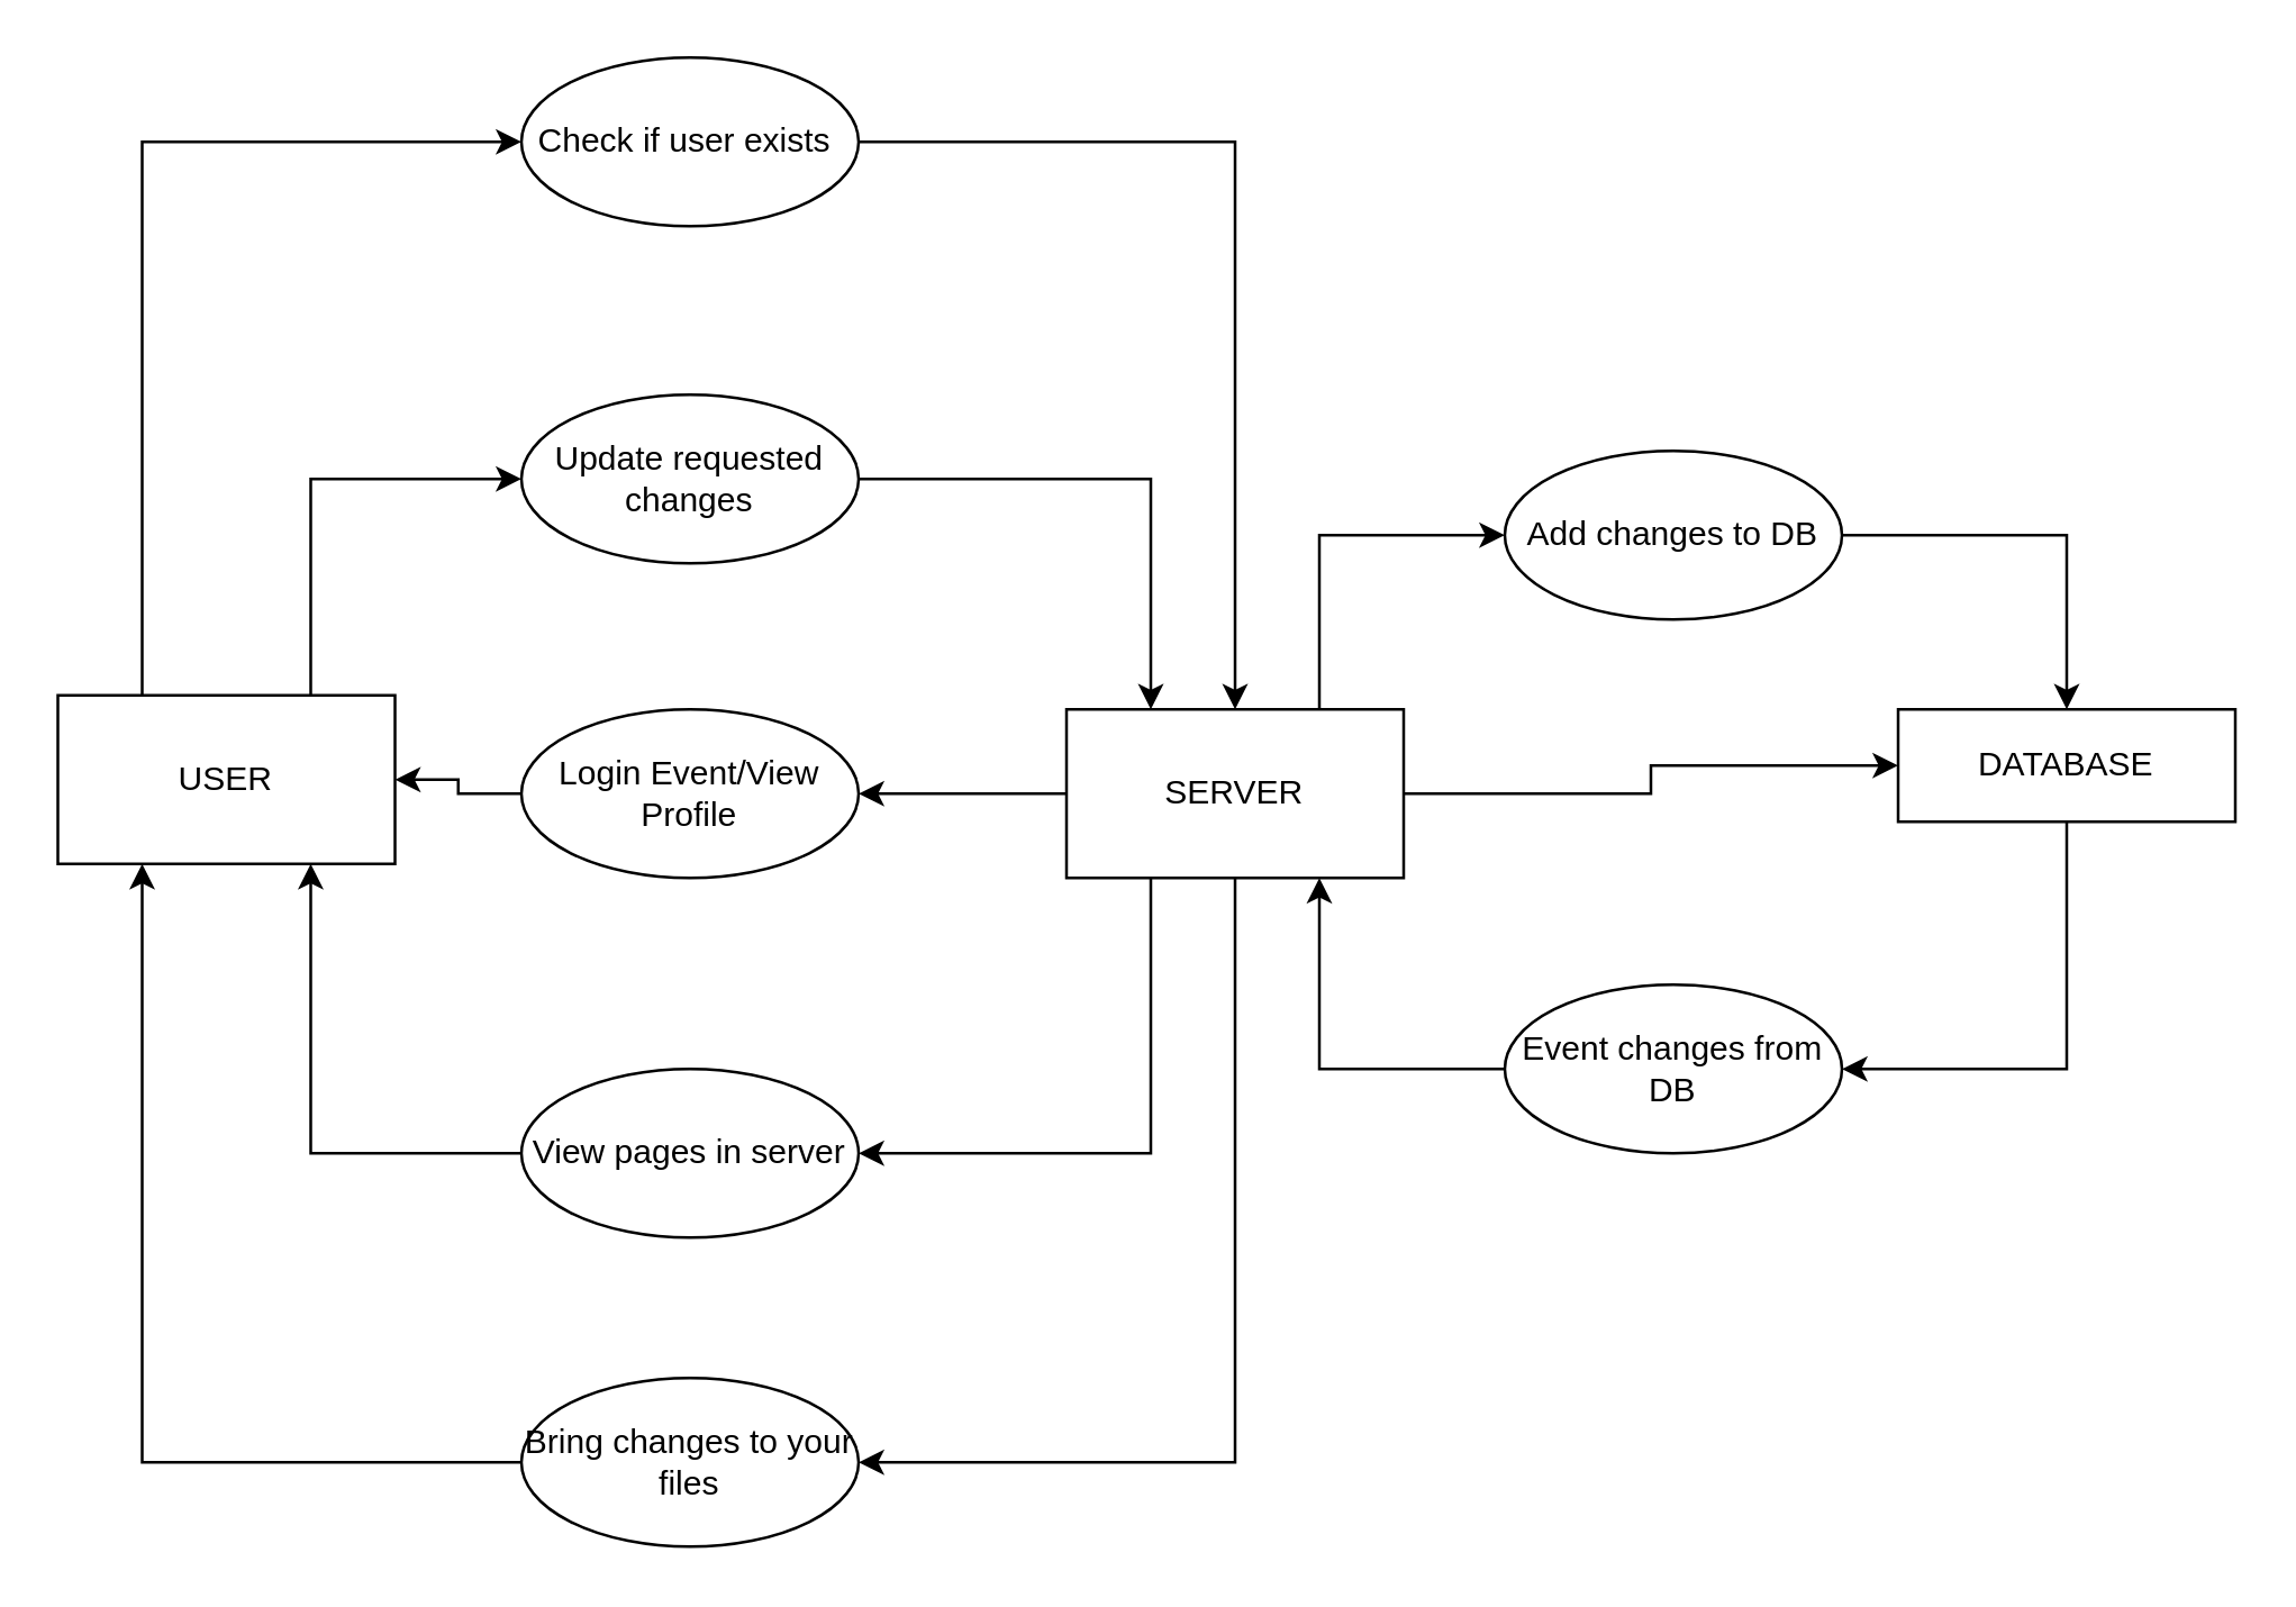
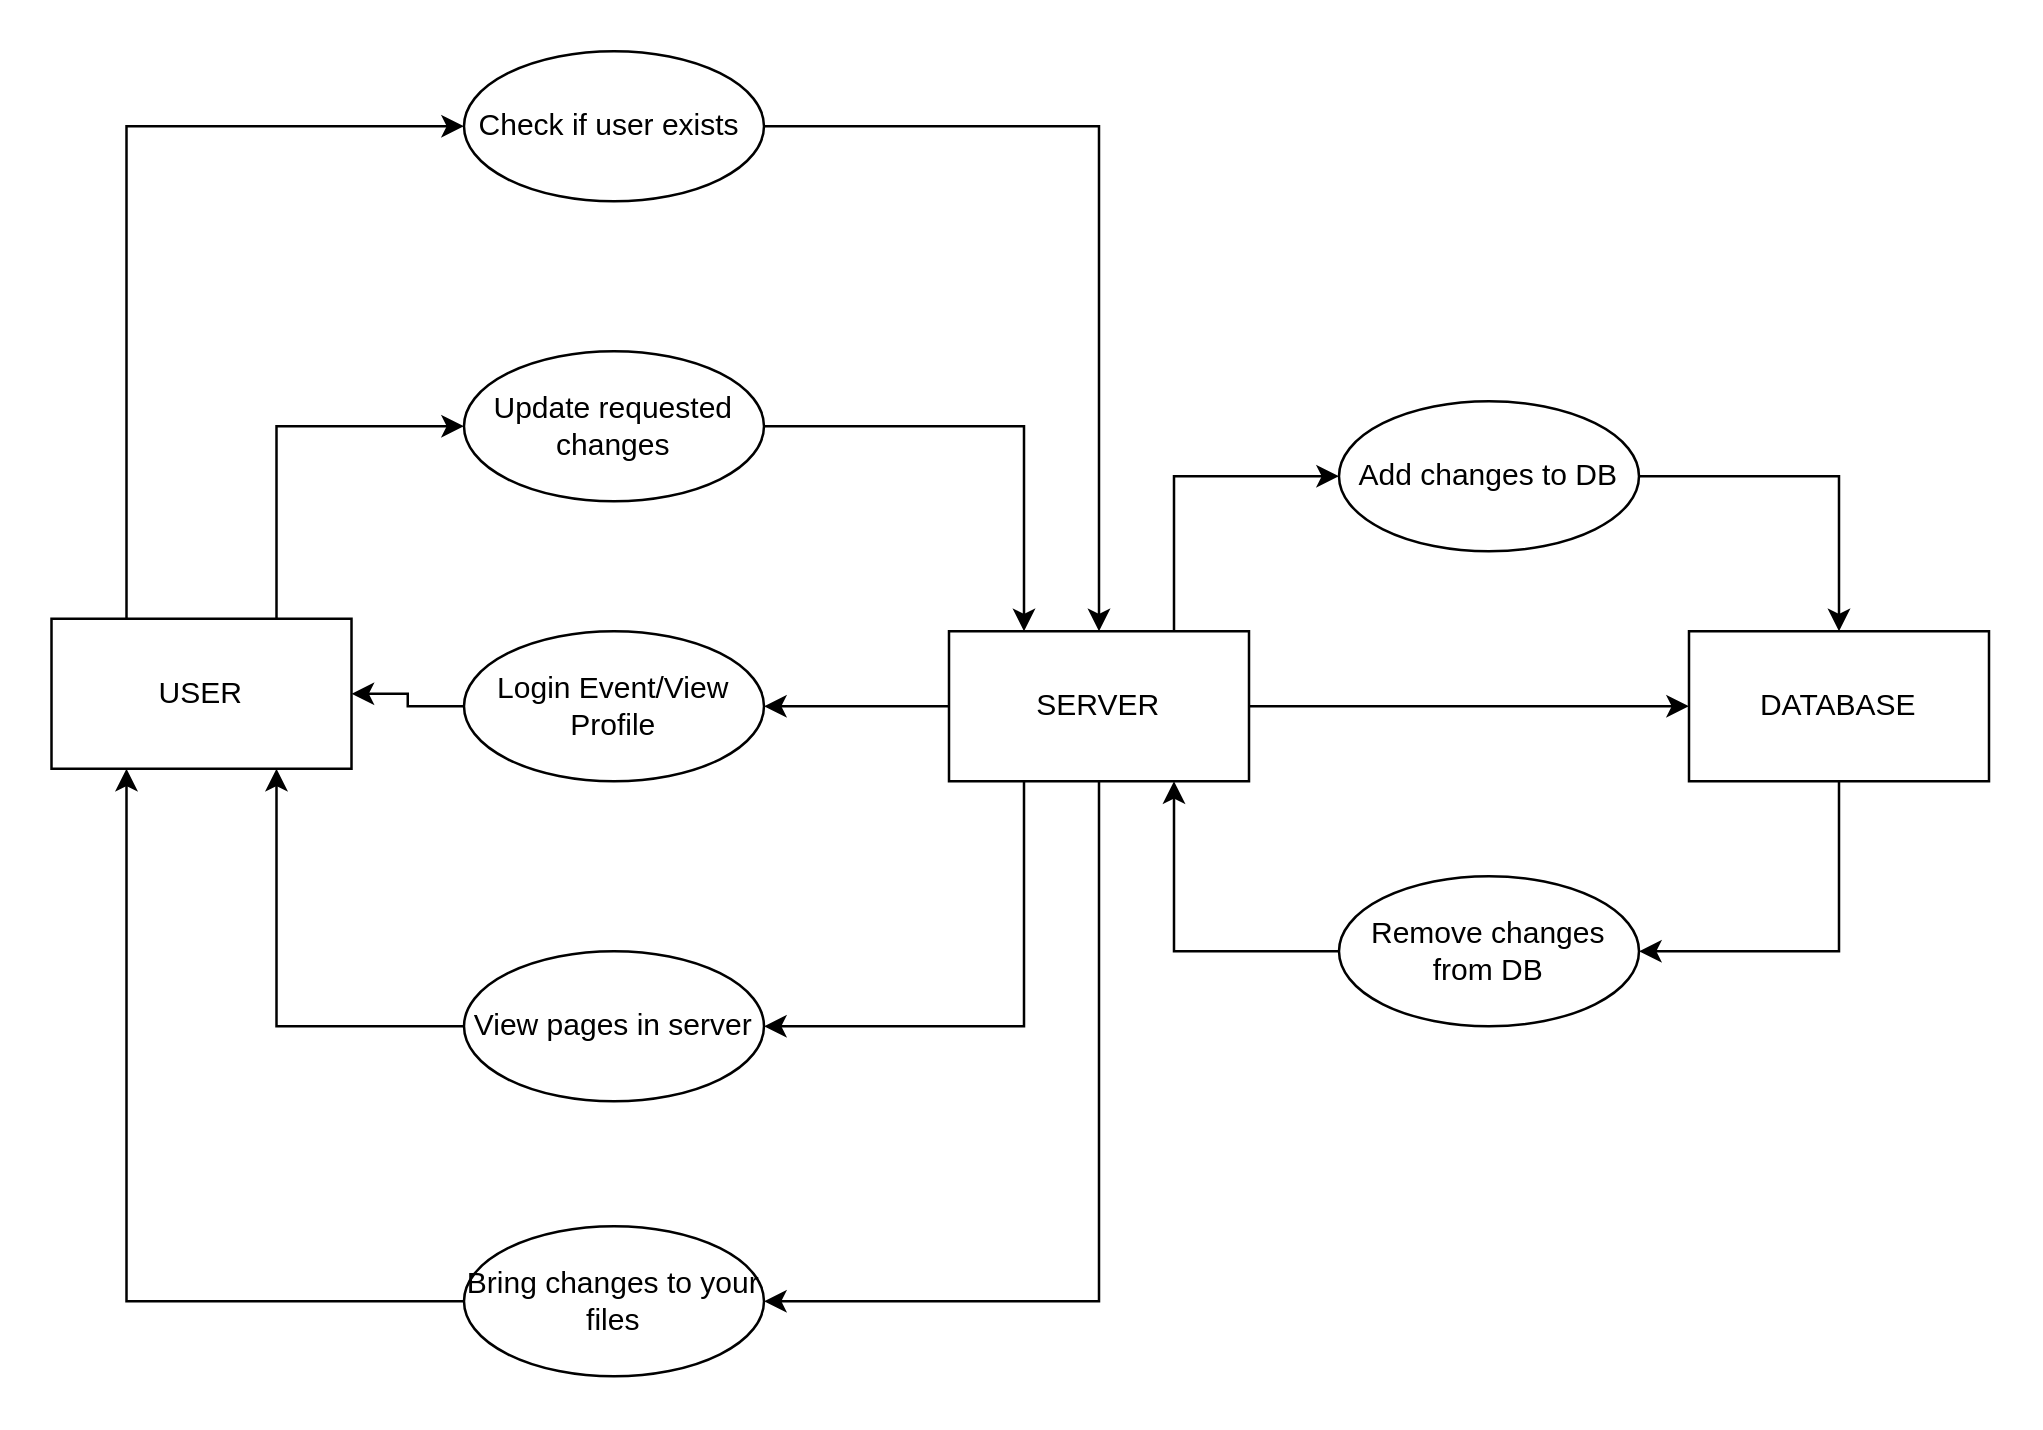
- <mxCell id="6" value="DATABASE" style="rounded=0;whiteSpace=wrap;html=1;" vertex="1" parent="1"><mxGeometry x="675" y="252" width="120" height="40" as="geometry" /></mxCell>
+ <mxCell id="6" value="DATABASE" style="rounded=0;whiteSpace=wrap;html=1;" vertex="1" parent="1"><mxGeometry x="675" y="252" width="120" height="60" as="geometry" /></mxCell>
- <mxCell id="26" value="Event changes from DB" style="ellipse;whiteSpace=wrap;html=1;" vertex="1" parent="1"><mxGeometry x="535" y="350" width="120" height="60" as="geometry" /></mxCell>
+ <mxCell id="26" value="Remove changes from DB" style="ellipse;whiteSpace=wrap;html=1;" vertex="1" parent="1"><mxGeometry x="535" y="350" width="120" height="60" as="geometry" /></mxCell>
